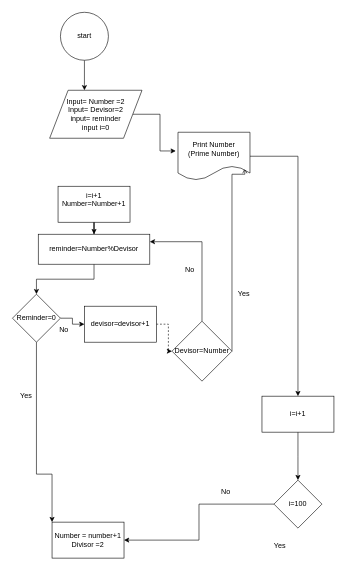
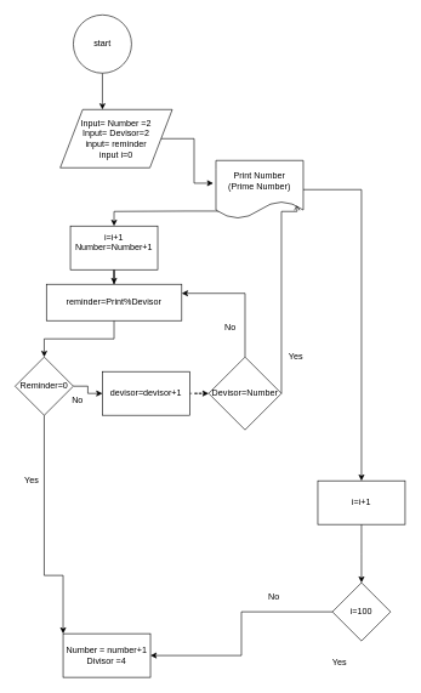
+ <mxCell id="4" value="" style="edgeStyle=orthogonalEdgeStyle;rounded=0;orthogonalLoop=1;jettySize=auto;html=1;entryX=0.5;entryY=0;entryDx=0;entryDy=0;exitX=0.462;exitY=0.869;exitDx=0;exitDy=0;exitPerimeter=0;" edge="1" parent="1" source="29" target="12"><mxGeometry relative="1" as="geometry"><mxPoint x="140.5" y="290" as="targetPoint" /><Array as="points"><mxPoint x="256" y="290" /><mxPoint x="156" y="290" /></Array></mxGeometry></mxCell>
- <mxCell id="14" value="reminder=Number%Devisor" style="rounded=0;whiteSpace=wrap;html=1;" vertex="1" parent="1"><mxGeometry x="63" y="390" width="186" height="50" as="geometry" /></mxCell>
+ <mxCell id="14" value="reminder=Print%Devisor" style="rounded=0;whiteSpace=wrap;html=1;" vertex="1" parent="1"><mxGeometry x="63" y="390" width="186" height="50" as="geometry" /></mxCell>
- <mxCell id="20" value="&lt;span&gt;Devisor=Number&lt;/span&gt;" style="rhombus;whiteSpace=wrap;html=1;" vertex="1" parent="1"><mxGeometry x="286" y="535" width="100" height="100" as="geometry" /></mxCell>
+ <mxCell id="20" value="&lt;span&gt;Devisor=Number&lt;/span&gt;" style="rhombus;whiteSpace=wrap;html=1;" vertex="1" parent="1"><mxGeometry x="286" y="490" width="100" height="100" as="geometry" /></mxCell>
- <mxCell id="27" value="Number = number+1&lt;br&gt;Divisor =2&lt;br&gt;" style="rounded=0;whiteSpace=wrap;html=1;" vertex="1" parent="1"><mxGeometry x="86" y="870" width="120" height="60" as="geometry" /></mxCell>
+ <mxCell id="27" value="Number = number+1&lt;br&gt;Divisor =4&lt;br&gt;" style="rounded=0;whiteSpace=wrap;html=1;" vertex="1" parent="1"><mxGeometry x="86" y="870" width="120" height="60" as="geometry" /></mxCell>
